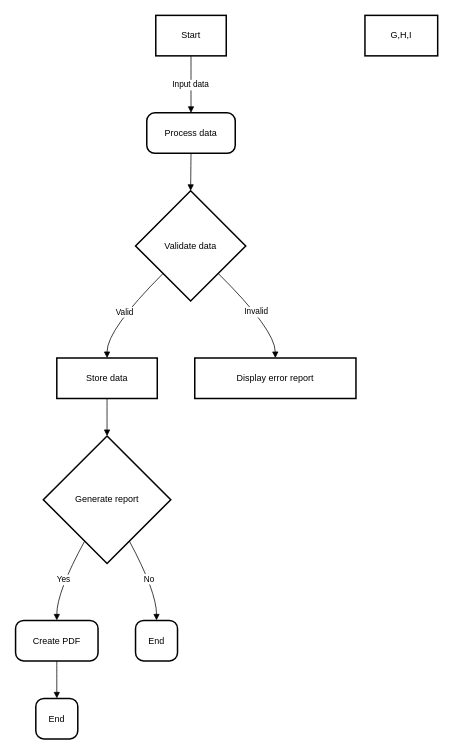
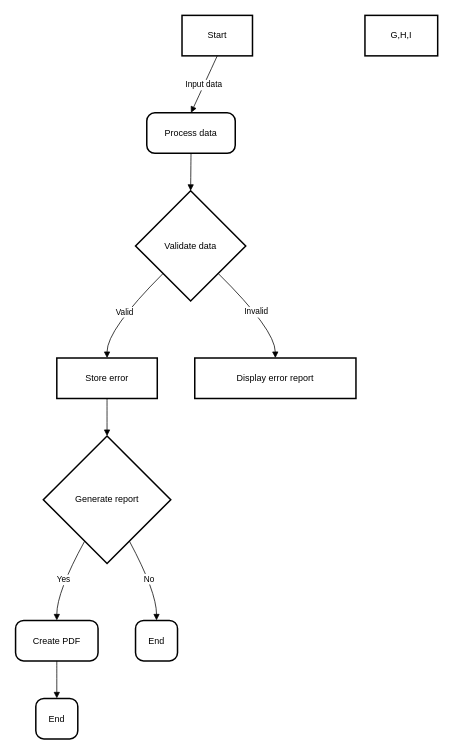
- <mxCell id="2" value="Start" style="whiteSpace=wrap;strokeWidth=2;" vertex="1" parent="1"><mxGeometry x="207" y="20" width="94" height="54" as="geometry" /></mxCell>
+ <mxCell id="2" value="Start" style="whiteSpace=wrap;strokeWidth=2;" vertex="1" parent="1"><mxGeometry x="242" y="20" width="94" height="54" as="geometry" /></mxCell>
- <mxCell id="5" value="Store data" style="whiteSpace=wrap;strokeWidth=2;" vertex="1" parent="1"><mxGeometry x="75" y="477" width="134" height="54" as="geometry" /></mxCell>
+ <mxCell id="5" value="Store error" style="whiteSpace=wrap;strokeWidth=2;" vertex="1" parent="1"><mxGeometry x="75" y="477" width="134" height="54" as="geometry" /></mxCell>
